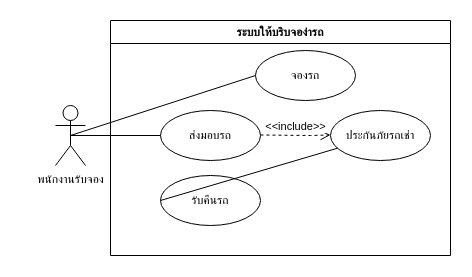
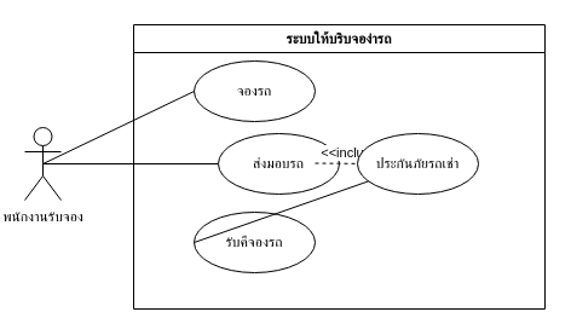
- <mxCell id="3" value="จองรถ" style="ellipse;whiteSpace=wrap;html=1;" vertex="1" parent="2"><mxGeometry x="145" y="30" width="100" height="50" as="geometry" /></mxCell>
+ <mxCell id="3" value="จองรถ" style="ellipse;whiteSpace=wrap;html=1;" vertex="1" parent="2"><mxGeometry x="50" y="30" width="100" height="50" as="geometry" /></mxCell>
- <mxCell id="8" value="พนักงานรับจอง" style="shape=umlActor;verticalLabelPosition=bottom;verticalAlign=top;html=1;outlineConnect=0;" vertex="1" parent="1"><mxGeometry x="55" y="105" width="30" height="60" as="geometry" /></mxCell>
+ <mxCell id="8" value="พนักงานรับจอง" style="shape=umlActor;verticalLabelPosition=bottom;verticalAlign=top;html=1;outlineConnect=0;" vertex="1" parent="1"><mxGeometry x="20" y="105" width="30" height="60" as="geometry" /></mxCell>
- <mxCell id="4" value="ส่งมอบรถ" style="ellipse;whiteSpace=wrap;html=1;" vertex="1" parent="2"><mxGeometry x="50" y="90" width="100" height="50" as="geometry" /></mxCell>
+ <mxCell id="4" value="ส่งมอบรถ" style="ellipse;whiteSpace=wrap;html=1;" vertex="1" parent="2"><mxGeometry x="70" y="90" width="100" height="50" as="geometry" /></mxCell>
- <mxCell id="6" value="ประกันภัยรถเช่า" style="ellipse;whiteSpace=wrap;html=1;" vertex="1" parent="2"><mxGeometry x="220" y="90" width="100" height="50" as="geometry" /></mxCell>
+ <mxCell id="6" value="ประกันภัยรถเช่า" style="ellipse;whiteSpace=wrap;html=1;" vertex="1" parent="2"><mxGeometry x="185" y="90" width="100" height="50" as="geometry" /></mxCell>
- <mxCell id="7" value="รับคืนรถ" style="ellipse;whiteSpace=wrap;html=1;" vertex="1" parent="2"><mxGeometry x="50" y="155" width="100" height="50" as="geometry" /></mxCell>
+ <mxCell id="7" value="รับคืจองรถ" style="ellipse;whiteSpace=wrap;html=1;" vertex="1" parent="2"><mxGeometry x="50" y="155" width="100" height="50" as="geometry" /></mxCell>
